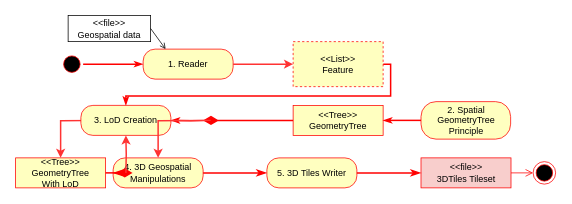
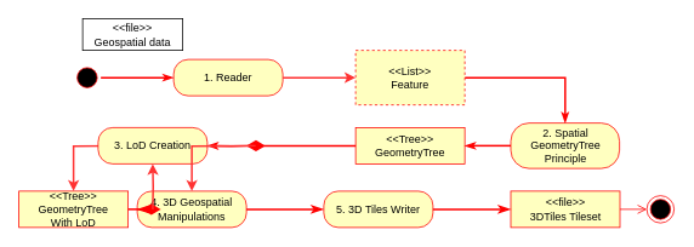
- <mxCell id="28" value="" style="endArrow=open;html=1;rounded=0;exitX=1;exitY=0.5;exitDx=0;exitDy=0;entryX=0.25;entryY=0;entryDx=0;entryDy=0;endFill=0;" edge="1" parent="1" source="12" target="9"><mxGeometry width="50" height="50" relative="1" as="geometry"><mxPoint x="290" y="50" as="sourcePoint" /><mxPoint x="290" y="75" as="targetPoint" /></mxGeometry></mxCell>
- <mxCell id="10" value="" style="edgeStyle=orthogonalEdgeStyle;html=1;verticalAlign=bottom;endArrow=classicThin;endSize=6;strokeColor=#ff0000;rounded=0;exitX=1;exitY=0.5;exitDx=0;exitDy=0;startArrow=none;strokeWidth=2;endFill=1;" parent="1" source="13" target="17" edge="1"><mxGeometry relative="1" as="geometry"><mxPoint x="690" y="90" as="targetPoint" /></mxGeometry></mxCell>
+ <mxCell id="10" value="" style="edgeStyle=orthogonalEdgeStyle;html=1;verticalAlign=bottom;endArrow=classicThin;endSize=6;strokeColor=#ff0000;rounded=0;exitX=1;exitY=0.5;exitDx=0;exitDy=0;startArrow=none;strokeWidth=2;endFill=1;entryX=0.5;entryY=0;entryDx=0;entryDy=0;" parent="1" source="13" target="15" edge="1"><mxGeometry relative="1" as="geometry"><mxPoint x="690" y="90" as="targetPoint" /></mxGeometry></mxCell>
- <mxCell id="6" value="&amp;lt;&amp;lt;file&amp;gt;&amp;gt;&lt;br&gt;3DTiles Tileset" style="rounded=0;whiteSpace=wrap;html=1;arcSize=40;fontColor=#000000;fillColor=#f8cecc;strokeColor=#ff0000;" parent="1" vertex="1"><mxGeometry x="560.5" y="210" width="120" height="40" as="geometry" /></mxCell>
+ <mxCell id="6" value="&amp;lt;&amp;lt;file&amp;gt;&amp;gt;&lt;br&gt;3DTiles Tileset" style="rounded=0;whiteSpace=wrap;html=1;arcSize=40;fontColor=#000000;fillColor=#ffffc0;strokeColor=#ff0000;" parent="1" vertex="1"><mxGeometry x="560.5" y="210" width="120" height="40" as="geometry" /></mxCell>
